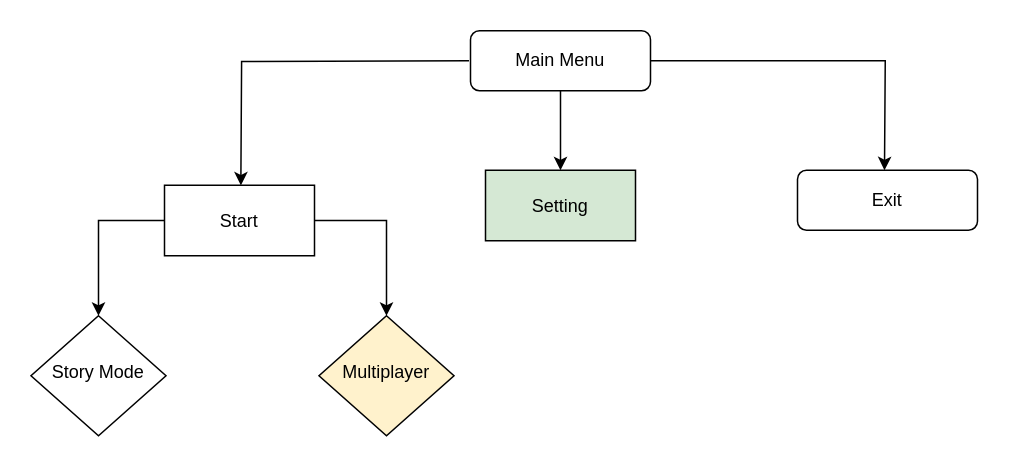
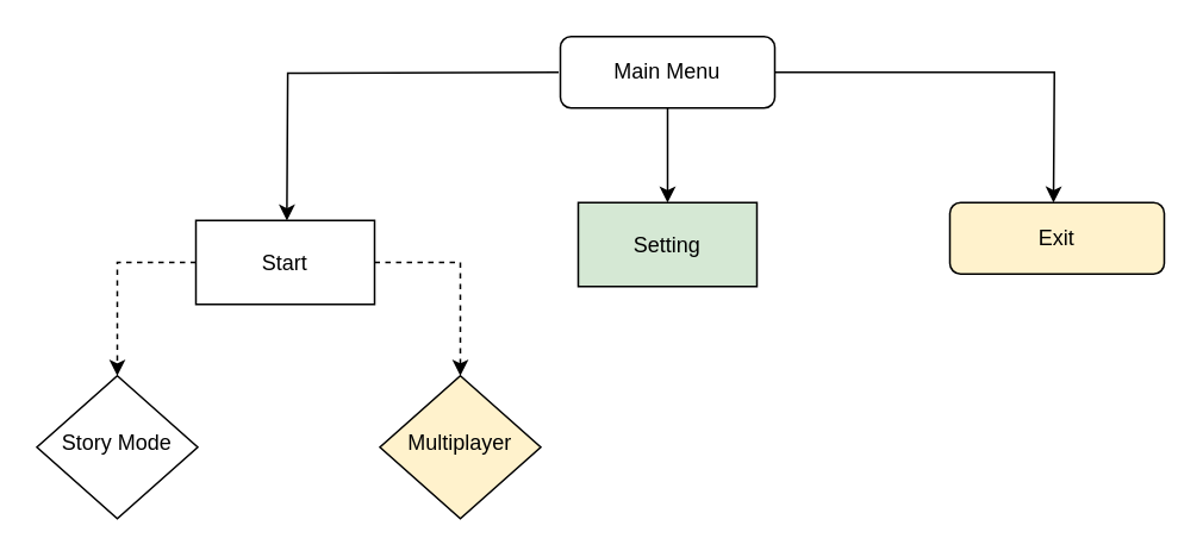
- <mxCell id="12" value="Exit" style="rounded=1;whiteSpace=wrap;html=1;fontSize=12;glass=0;strokeWidth=1;shadow=0;" vertex="1" parent="1"><mxGeometry x="531" y="113" width="120" height="40" as="geometry" /></mxCell>
+ <mxCell id="12" value="Exit" style="rounded=1;whiteSpace=wrap;html=1;fontSize=12;glass=0;strokeWidth=1;shadow=0;fillColor=#fff2cc;" vertex="1" parent="1"><mxGeometry x="531" y="113" width="120" height="40" as="geometry" /></mxCell>
- <mxCell id="7" value="" style="edgeStyle=orthogonalEdgeStyle;rounded=0;orthogonalLoop=1;jettySize=auto;html=1;exitX=1;exitY=0.5;exitDx=0;exitDy=0;" edge="1" parent="1" source="10" target="9"><mxGeometry relative="1" as="geometry"><mxPoint x="211" y="160" as="sourcePoint" /></mxGeometry></mxCell>
+ <mxCell id="7" value="" style="edgeStyle=orthogonalEdgeStyle;rounded=0;orthogonalLoop=1;jettySize=auto;html=1;exitX=1;exitY=0.5;exitDx=0;exitDy=0;dashed=1;" edge="1" parent="1" source="10" target="9"><mxGeometry relative="1" as="geometry"><mxPoint x="211" y="160" as="sourcePoint" /></mxGeometry></mxCell>
- <mxCell id="6" value="" style="edgeStyle=orthogonalEdgeStyle;rounded=0;orthogonalLoop=1;jettySize=auto;html=1;exitX=0;exitY=0.5;exitDx=0;exitDy=0;" edge="1" parent="1" source="10" target="8"><mxGeometry relative="1" as="geometry"><mxPoint x="111" y="160" as="sourcePoint" /></mxGeometry></mxCell>
+ <mxCell id="6" value="" style="edgeStyle=orthogonalEdgeStyle;rounded=0;orthogonalLoop=1;jettySize=auto;html=1;exitX=0;exitY=0.5;exitDx=0;exitDy=0;dashed=1;" edge="1" parent="1" source="10" target="8"><mxGeometry relative="1" as="geometry"><mxPoint x="111" y="160" as="sourcePoint" /></mxGeometry></mxCell>
